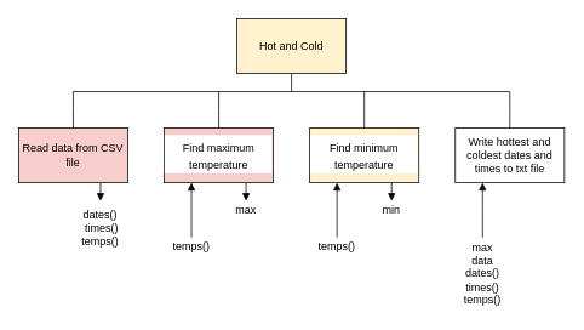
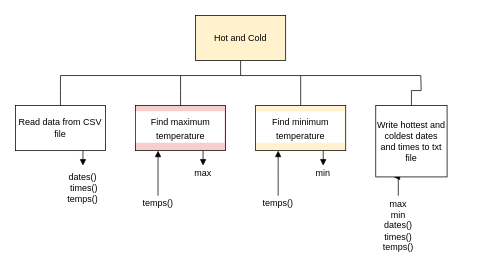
- <mxCell id="6" value="Read data from CSV file" style="rounded=0;whiteSpace=wrap;html=1;fillColor=#f8cecc;" parent="1" vertex="1"><mxGeometry x="20" y="140" width="120" height="60" as="geometry" /></mxCell>
+ <mxCell id="6" value="Read data from CSV file" style="rounded=0;whiteSpace=wrap;html=1;" parent="1" vertex="1"><mxGeometry x="20" y="140" width="120" height="60" as="geometry" /></mxCell>
- <mxCell id="10" value="Write hottest and coldest dates and times to txt file" style="rounded=0;whiteSpace=wrap;html=1;" parent="1" vertex="1"><mxGeometry x="500" y="140" width="120" height="60" as="geometry" /></mxCell>
+ <mxCell id="10" value="Write hottest and coldest dates and times to txt file" style="rounded=0;whiteSpace=wrap;html=1;" parent="1" vertex="1"><mxGeometry x="500" y="140" width="95" height="95" as="geometry" /></mxCell>
- <mxCell id="11" value="max&lt;br&gt;data&lt;br&gt;dates()&lt;br&gt;times()&lt;br&gt;temps()" style="text;html=1;strokeColor=none;fillColor=none;align=center;verticalAlign=middle;whiteSpace=wrap;rounded=0;" parent="1" vertex="1"><mxGeometry x="490" y="260" width="80" height="80" as="geometry" /></mxCell>
+ <mxCell id="11" value="max&lt;br&gt;min&lt;br&gt;dates()&lt;br&gt;times()&lt;br&gt;temps()" style="text;html=1;strokeColor=none;fillColor=none;align=center;verticalAlign=middle;whiteSpace=wrap;rounded=0;" parent="1" vertex="1"><mxGeometry x="490" y="260" width="80" height="80" as="geometry" /></mxCell>
